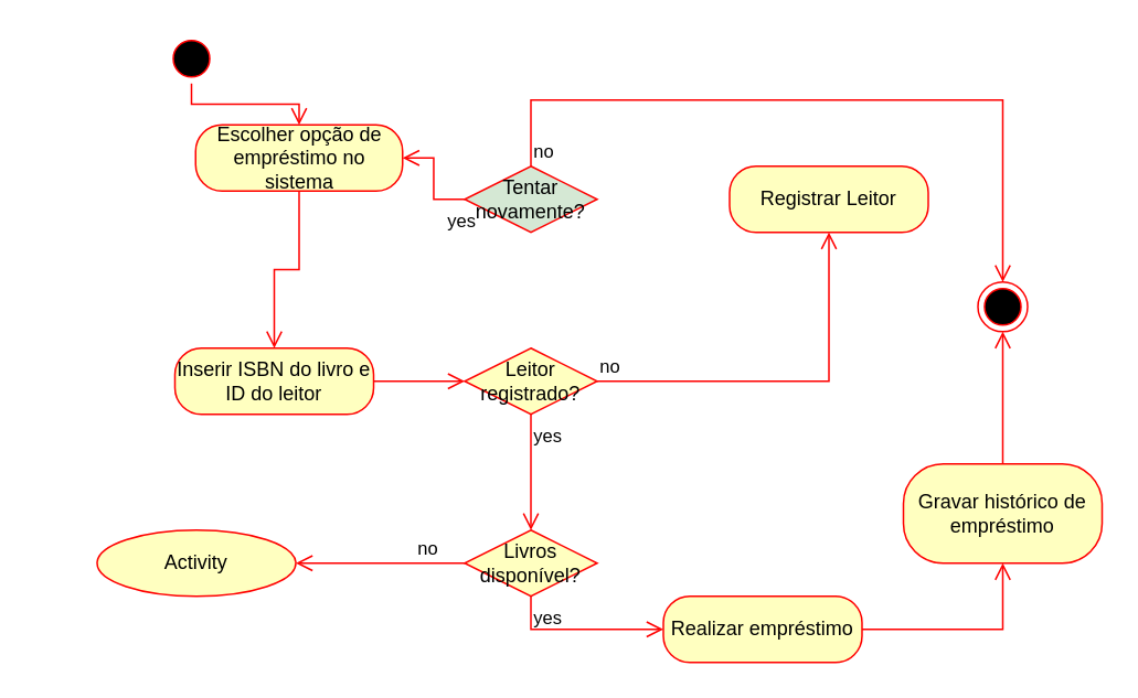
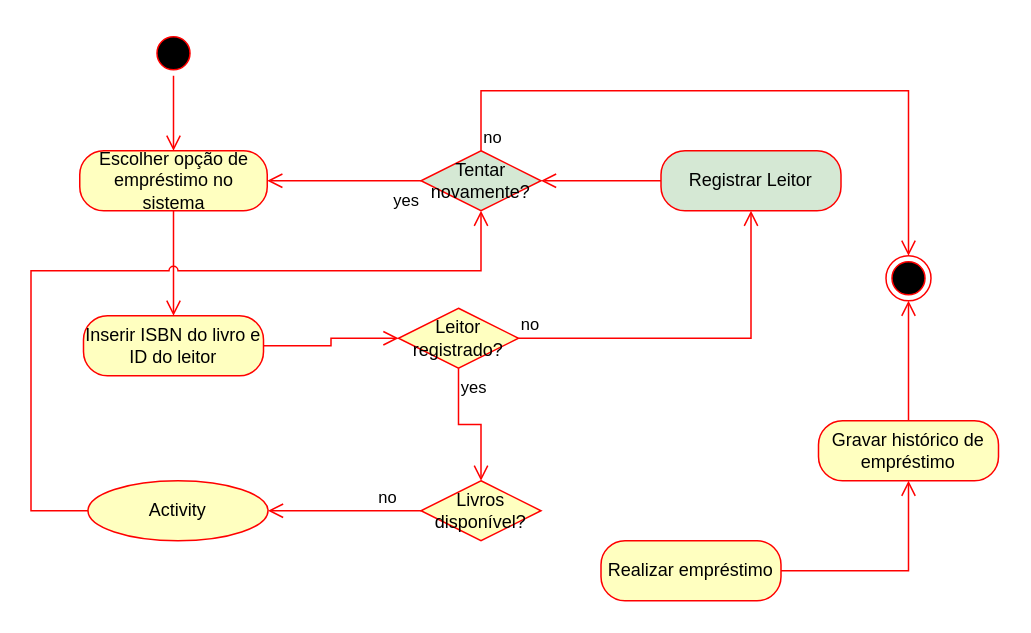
- <mxCell id="4" value="Escolher opção de empréstimo no sistema" style="rounded=1;whiteSpace=wrap;html=1;arcSize=40;fontColor=#000000;fillColor=#ffffc0;strokeColor=#ff0000;" vertex="1" parent="1"><mxGeometry x="117.5" y="75" width="125" height="40" as="geometry" /></mxCell>
+ <mxCell id="4" value="Escolher opção de empréstimo no sistema" style="rounded=1;whiteSpace=wrap;html=1;arcSize=40;fontColor=#000000;fillColor=#ffffc0;strokeColor=#ff0000;" vertex="1" parent="1"><mxGeometry x="52.5" y="100" width="125" height="40" as="geometry" /></mxCell>
+ <mxCell id="15" value="" style="edgeStyle=orthogonalEdgeStyle;html=1;verticalAlign=bottom;endArrow=open;endSize=8;strokeColor=#ff0000;rounded=0;exitX=0;exitY=0.5;exitDx=0;exitDy=0;entryX=1;entryY=0.5;entryDx=0;entryDy=0;" edge="1" source="14" parent="1" target="6"><mxGeometry relative="1" as="geometry"><mxPoint x="480" y="200" as="targetPoint" /></mxGeometry></mxCell>
- <mxCell id="14" value="Registrar Leitor" style="rounded=1;whiteSpace=wrap;html=1;arcSize=40;fontColor=#000000;fillColor=#ffffc0;strokeColor=#ff0000;" vertex="1" parent="1"><mxGeometry x="440" y="100" width="120" height="40" as="geometry" /></mxCell>
+ <mxCell id="14" value="Registrar Leitor" style="rounded=1;whiteSpace=wrap;html=1;arcSize=40;fontColor=#000000;fillColor=#d5e8d4;strokeColor=#ff0000;" vertex="1" parent="1"><mxGeometry x="440" y="100" width="120" height="40" as="geometry" /></mxCell>
+ <mxCell id="20" value="" style="edgeStyle=orthogonalEdgeStyle;html=1;verticalAlign=bottom;endArrow=open;endSize=8;strokeColor=#ff0000;rounded=0;exitX=0;exitY=0.5;exitDx=0;exitDy=0;entryX=0.5;entryY=1;entryDx=0;entryDy=0;jumpStyle=arc;" edge="1" source="19" parent="1" target="6"><mxGeometry relative="1" as="geometry"><mxPoint x="118" y="420" as="targetPoint" /><Array as="points"><mxPoint x="20" y="340" /><mxPoint x="20" y="180" /><mxPoint x="320" y="180" /></Array></mxGeometry></mxCell>
- <mxCell id="9" value="Inserir ISBN do livro e ID do leitor" style="rounded=1;whiteSpace=wrap;html=1;arcSize=40;fontColor=#000000;fillColor=#ffffc0;strokeColor=#ff0000;" vertex="1" parent="1"><mxGeometry x="105" y="210" width="120" height="40" as="geometry" /></mxCell>
+ <mxCell id="9" value="Inserir ISBN do livro e ID do leitor" style="rounded=1;whiteSpace=wrap;html=1;arcSize=40;fontColor=#000000;fillColor=#ffffc0;strokeColor=#ff0000;" vertex="1" parent="1"><mxGeometry x="55" y="210" width="120" height="40" as="geometry" /></mxCell>
- <mxCell id="11" value="Leitor registrado?" style="rhombus;whiteSpace=wrap;html=1;fontColor=#000000;fillColor=#ffffc0;strokeColor=#ff0000;" vertex="1" parent="1"><mxGeometry x="280" y="210" width="80" height="40" as="geometry" /></mxCell>
+ <mxCell id="11" value="Leitor registrado?" style="rhombus;whiteSpace=wrap;html=1;fontColor=#000000;fillColor=#ffffc0;strokeColor=#ff0000;" vertex="1" parent="1"><mxGeometry x="265" y="205" width="80" height="40" as="geometry" /></mxCell>
- <mxCell id="24" value="Gravar histórico de empréstimo" style="rounded=1;whiteSpace=wrap;html=1;arcSize=40;fontColor=#000000;fillColor=#ffffc0;strokeColor=#ff0000;" vertex="1" parent="1"><mxGeometry x="545" y="280" width="120" height="60" as="geometry" /></mxCell>
+ <mxCell id="24" value="Gravar histórico de empréstimo" style="rounded=1;whiteSpace=wrap;html=1;arcSize=40;fontColor=#000000;fillColor=#ffffc0;strokeColor=#ff0000;" vertex="1" parent="1"><mxGeometry x="545" y="280" width="120" height="40" as="geometry" /></mxCell>
- <mxCell id="18" value="yes" style="edgeStyle=orthogonalEdgeStyle;html=1;align=left;verticalAlign=top;endArrow=open;endSize=8;strokeColor=#ff0000;rounded=0;entryX=0;entryY=0.5;entryDx=0;entryDy=0;exitX=0.5;exitY=1;exitDx=0;exitDy=0;" edge="1" source="16" parent="1" target="22"><mxGeometry x="-1" relative="1" as="geometry"><mxPoint x="320" y="420" as="targetPoint" /></mxGeometry></mxCell>
